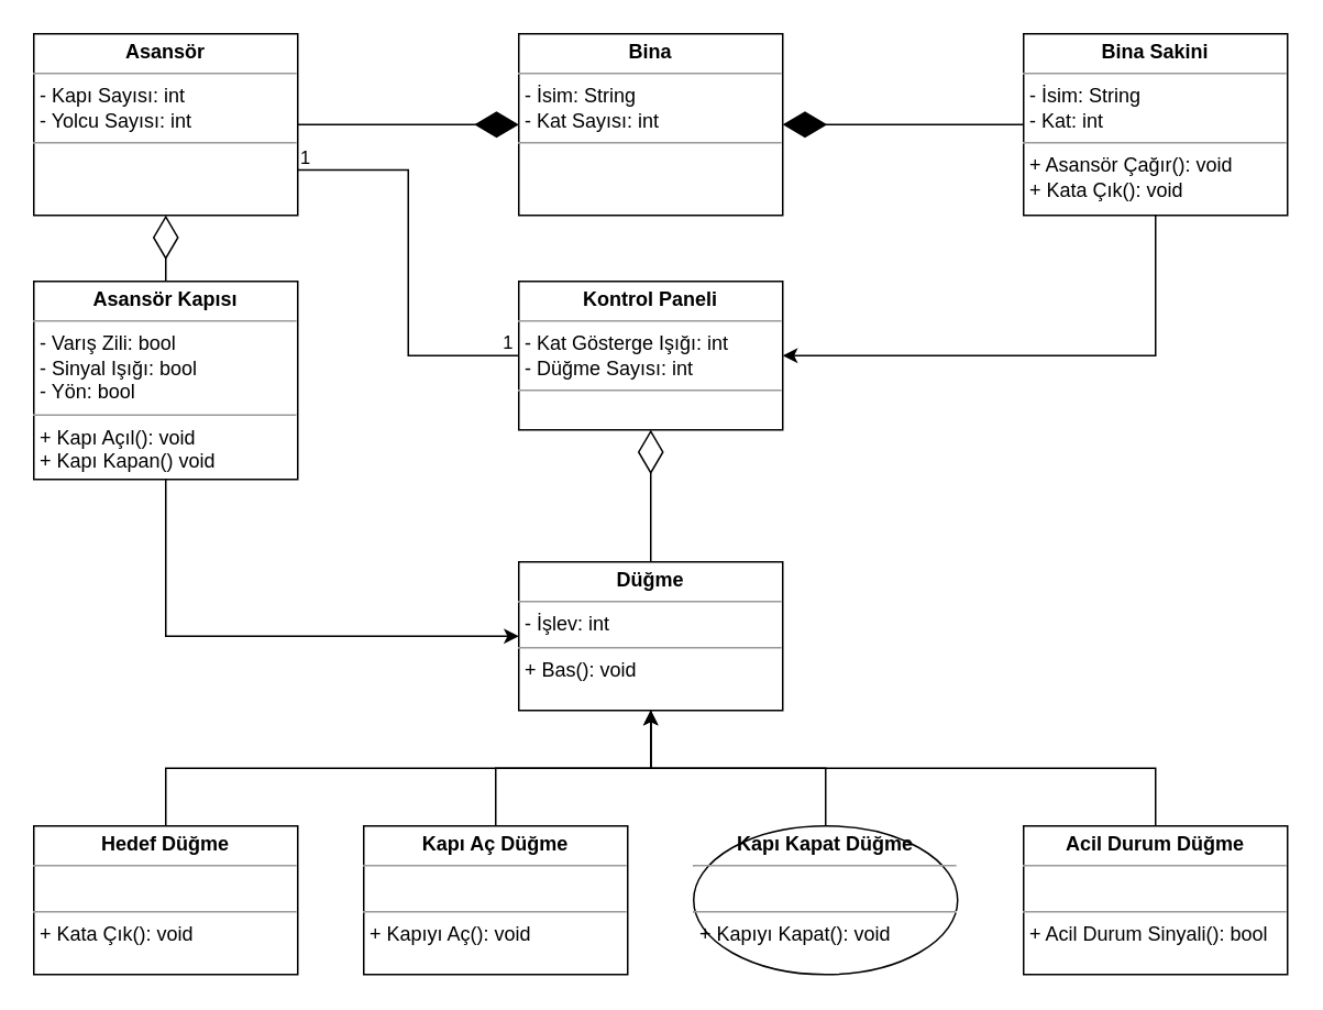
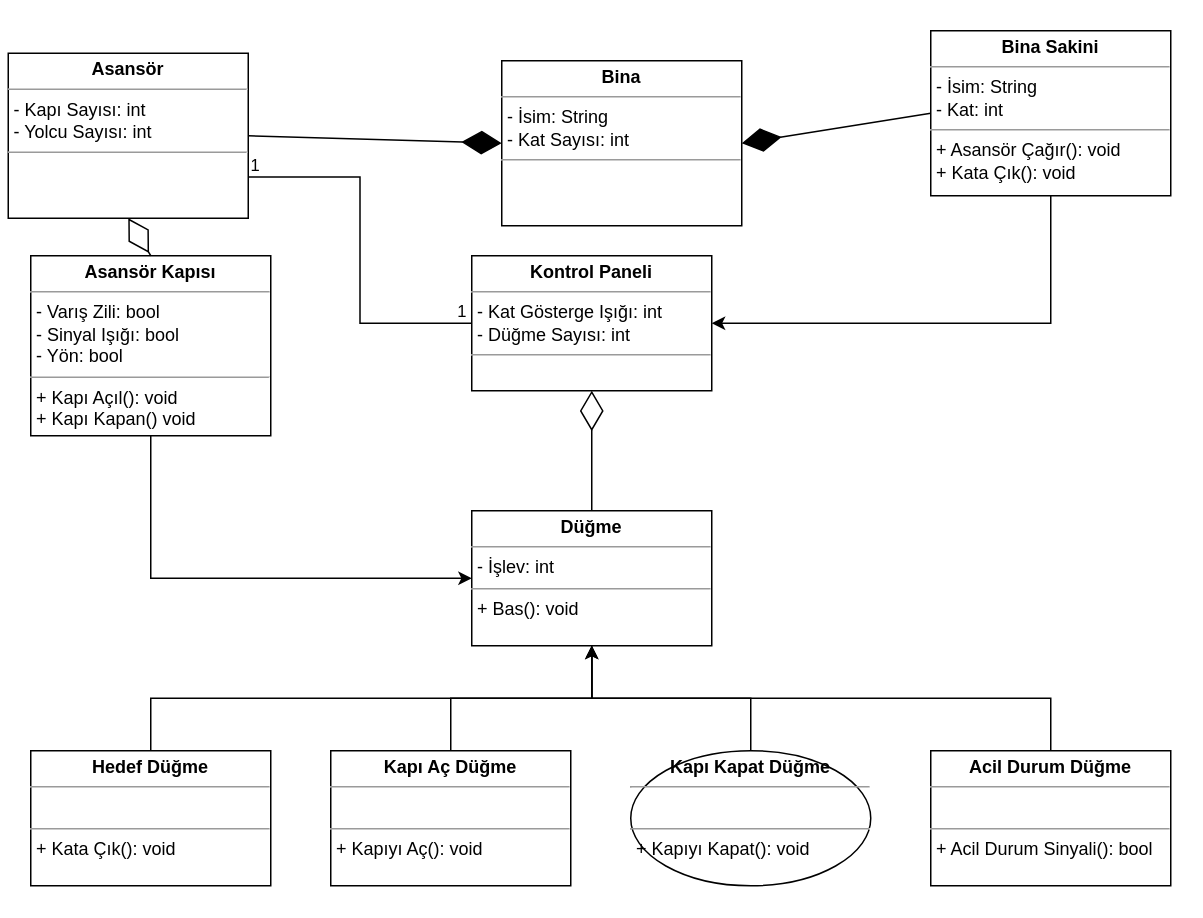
- <mxCell id="5" value="&lt;p style=&quot;margin:0px;margin-top:4px;text-align:center;&quot;&gt;&lt;b&gt;Asansör&lt;/b&gt;&lt;/p&gt;&lt;hr size=&quot;1&quot;&gt;&lt;p style=&quot;margin:0px;margin-left:4px;&quot;&gt;- Kapı Sayısı: int&lt;/p&gt;&lt;p style=&quot;margin:0px;margin-left:4px;&quot;&gt;- Yolcu Sayısı: int&lt;/p&gt;&lt;hr size=&quot;1&quot;&gt;&lt;p style=&quot;margin:0px;margin-left:4px;&quot;&gt;&lt;br&gt;&lt;/p&gt;" style="verticalAlign=top;align=left;overflow=fill;fontSize=12;fontFamily=Helvetica;html=1;whiteSpace=wrap;" vertex="1" parent="1"><mxGeometry x="20" y="20" width="160" height="110" as="geometry" /></mxCell>
+ <mxCell id="5" value="&lt;p style=&quot;margin:0px;margin-top:4px;text-align:center;&quot;&gt;&lt;b&gt;Asansör&lt;/b&gt;&lt;/p&gt;&lt;hr size=&quot;1&quot;&gt;&lt;p style=&quot;margin:0px;margin-left:4px;&quot;&gt;- Kapı Sayısı: int&lt;/p&gt;&lt;p style=&quot;margin:0px;margin-left:4px;&quot;&gt;- Yolcu Sayısı: int&lt;/p&gt;&lt;hr size=&quot;1&quot;&gt;&lt;p style=&quot;margin:0px;margin-left:4px;&quot;&gt;&lt;br&gt;&lt;/p&gt;" style="verticalAlign=top;align=left;overflow=fill;fontSize=12;fontFamily=Helvetica;html=1;whiteSpace=wrap;" vertex="1" parent="1"><mxGeometry x="5" y="35" width="160" height="110" as="geometry" /></mxCell>
- <mxCell id="2" value="&lt;p style=&quot;margin:0px;margin-top:4px;text-align:center;&quot;&gt;&lt;b&gt;Bina&lt;/b&gt;&lt;/p&gt;&lt;hr size=&quot;1&quot;&gt;&lt;p style=&quot;margin:0px;margin-left:4px;&quot;&gt;- İsim: String&lt;/p&gt;&lt;p style=&quot;margin:0px;margin-left:4px;&quot;&gt;- Kat Sayısı: int&lt;/p&gt;&lt;hr size=&quot;1&quot;&gt;&lt;p style=&quot;margin:0px;margin-left:4px;&quot;&gt;&lt;br&gt;&lt;/p&gt;" style="verticalAlign=top;align=left;overflow=fill;fontSize=12;fontFamily=Helvetica;html=1;whiteSpace=wrap;" vertex="1" parent="1"><mxGeometry x="314" y="20" width="160" height="110" as="geometry" /></mxCell>
+ <mxCell id="2" value="&lt;p style=&quot;margin:0px;margin-top:4px;text-align:center;&quot;&gt;&lt;b&gt;Bina&lt;/b&gt;&lt;/p&gt;&lt;hr size=&quot;1&quot;&gt;&lt;p style=&quot;margin:0px;margin-left:4px;&quot;&gt;- İsim: String&lt;/p&gt;&lt;p style=&quot;margin:0px;margin-left:4px;&quot;&gt;- Kat Sayısı: int&lt;/p&gt;&lt;hr size=&quot;1&quot;&gt;&lt;p style=&quot;margin:0px;margin-left:4px;&quot;&gt;&lt;br&gt;&lt;/p&gt;" style="verticalAlign=top;align=left;overflow=fill;fontSize=12;fontFamily=Helvetica;html=1;whiteSpace=wrap;" vertex="1" parent="1"><mxGeometry x="334" y="40" width="160" height="110" as="geometry" /></mxCell>
